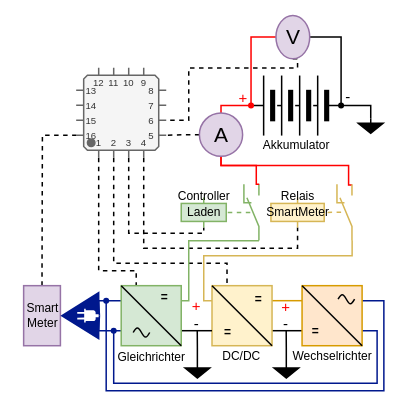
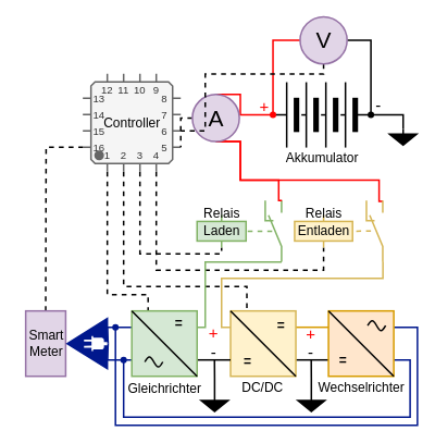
- <mxCell id="45" value="V" style="verticalLabelPosition=middle;shadow=0;dashed=0;align=center;html=1;verticalAlign=middle;strokeWidth=2;shape=ellipse;aspect=fixed;fontSize=28;fillColor=#e1d5e7;strokeColor=#9673a6;" parent="1" vertex="1"><mxGeometry x="367.21" y="20" width="45" height="57.59" as="geometry" /></mxCell>
+ <mxCell id="45" value="V" style="verticalLabelPosition=middle;shadow=0;dashed=0;align=center;html=1;verticalAlign=middle;strokeWidth=2;shape=ellipse;aspect=fixed;fontSize=28;fillColor=#e1d5e7;strokeColor=#9673a6;" parent="1" vertex="1"><mxGeometry x="367.21" y="20" width="57.59" height="57.59" as="geometry" /></mxCell>
+ <mxCell id="55" value="&lt;font style=&quot;font-size: 16px;&quot;&gt;Controller&lt;/font&gt;" style="text;html=1;align=center;verticalAlign=middle;resizable=0;points=[];autosize=1;strokeColor=none;fillColor=none;fontSize=16;strokeWidth=2;" parent="1" vertex="1"><mxGeometry x="116" y="134.59" width="90" height="30" as="geometry" /></mxCell>
- <mxCell id="41" value="A" style="verticalLabelPosition=middle;shadow=0;dashed=0;align=center;html=1;verticalAlign=middle;strokeWidth=2;shape=ellipse;aspect=fixed;fontSize=28;fillColor=#e1d5e7;strokeColor=#9673a6;" parent="1" vertex="1"><mxGeometry x="265.21" y="150" width="57.59" height="57.59" as="geometry" /></mxCell>
+ <mxCell id="41" value="A" style="verticalLabelPosition=middle;shadow=0;dashed=0;align=center;html=1;verticalAlign=middle;strokeWidth=2;shape=ellipse;aspect=fixed;fontSize=28;fillColor=#e1d5e7;strokeColor=#9673a6;" parent="1" vertex="1"><mxGeometry x="235.21" y="115" width="57.59" height="57.59" as="geometry" /></mxCell>
- <mxCell id="52" value="&lt;font style=&quot;font-size: 16px;&quot;&gt;Controller&lt;br style=&quot;font-size: 16px;&quot;&gt;Laden&lt;br style=&quot;font-size: 16px;&quot;&gt;&lt;/font&gt;" style="text;html=1;align=center;verticalAlign=middle;resizable=0;points=[];autosize=1;fontSize=16;strokeWidth=2;" parent="1" vertex="1"><mxGeometry x="236" y="246.41" width="70" height="50" as="geometry" /></mxCell>
+ <mxCell id="52" value="&lt;font style=&quot;font-size: 16px;&quot;&gt;Relais&lt;br style=&quot;font-size: 16px;&quot;&gt;Laden&lt;br style=&quot;font-size: 16px;&quot;&gt;&lt;/font&gt;" style="text;html=1;align=center;verticalAlign=middle;resizable=0;points=[];autosize=1;fontSize=16;strokeWidth=2;" parent="1" vertex="1"><mxGeometry x="236" y="246.41" width="70" height="50" as="geometry" /></mxCell>
- <mxCell id="53" value="&lt;font style=&quot;font-size: 16px;&quot;&gt;Relais&lt;br style=&quot;font-size: 16px;&quot;&gt;SmartMeter&lt;br style=&quot;font-size: 16px;&quot;&gt;&lt;/font&gt;" style="text;html=1;align=center;verticalAlign=middle;resizable=0;points=[];autosize=1;strokeColor=none;fillColor=none;fontSize=16;strokeWidth=2;" parent="1" vertex="1"><mxGeometry x="351" y="246.41" width="90" height="50" as="geometry" /></mxCell>
+ <mxCell id="53" value="&lt;font style=&quot;font-size: 16px;&quot;&gt;Relais&lt;br style=&quot;font-size: 16px;&quot;&gt;Entladen&lt;br style=&quot;font-size: 16px;&quot;&gt;&lt;/font&gt;" style="text;html=1;align=center;verticalAlign=middle;resizable=0;points=[];autosize=1;strokeColor=none;fillColor=none;fontSize=16;strokeWidth=2;" parent="1" vertex="1"><mxGeometry x="351" y="246.41" width="90" height="50" as="geometry" /></mxCell>
